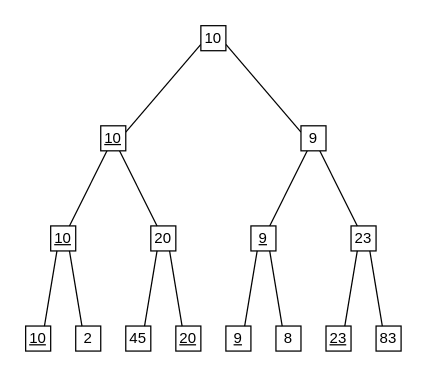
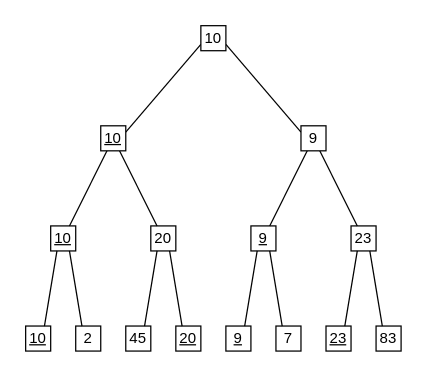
- <mxCell id="19" value="8" style="text;html=1;strokeColor=none;fillColor=none;align=center;verticalAlign=middle;whiteSpace=wrap;rounded=0;" parent="17" vertex="1"><mxGeometry width="20" height="20" as="geometry" /></mxCell>
+ <mxCell id="19" value="7" style="text;html=1;strokeColor=none;fillColor=none;align=center;verticalAlign=middle;whiteSpace=wrap;rounded=0;" parent="17" vertex="1"><mxGeometry width="20" height="20" as="geometry" /></mxCell>
